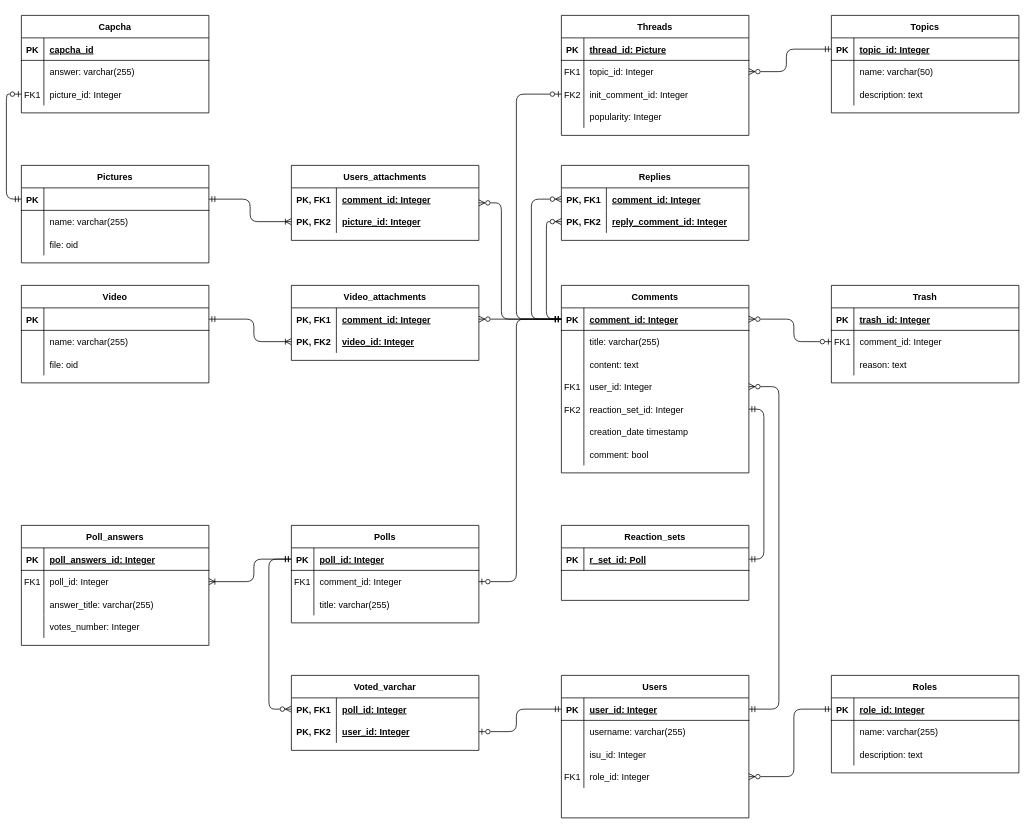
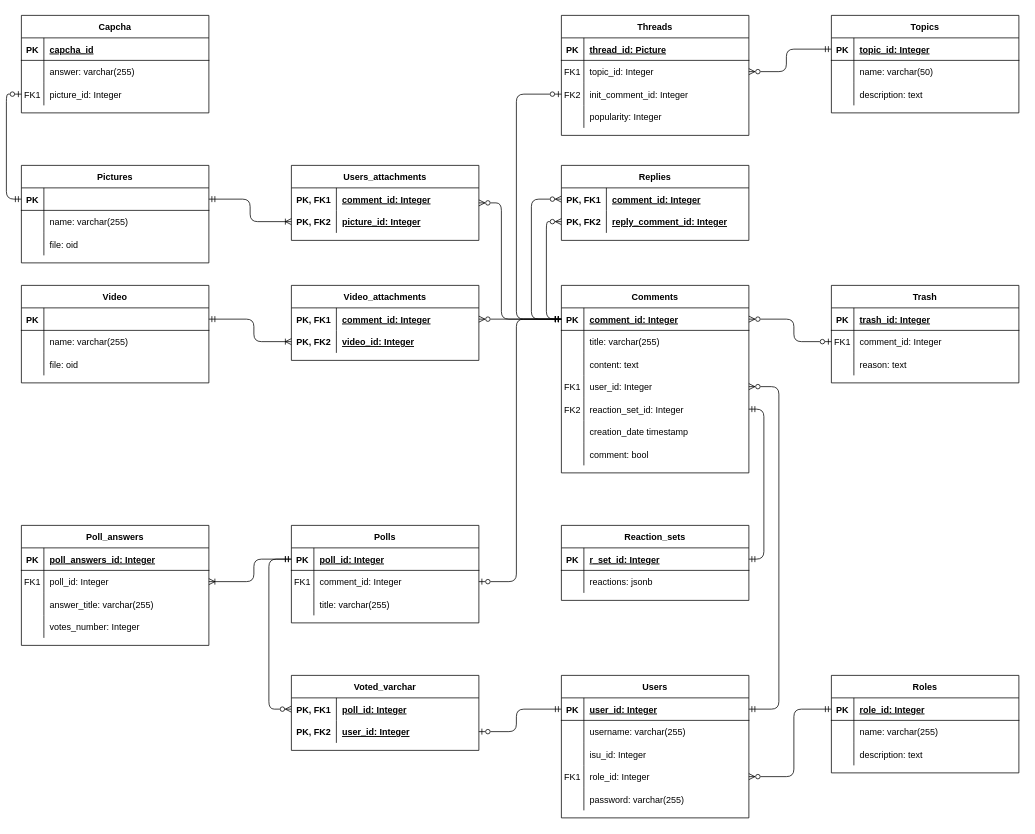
- <mxCell id="68" value="r_set_id: Poll" style="shape=partialRectangle;overflow=hidden;connectable=0;fillColor=none;top=0;left=0;bottom=0;right=0;align=left;spacingLeft=6;fontStyle=5;" parent="66" vertex="1"><mxGeometry x="30" width="220" height="30" as="geometry"><mxRectangle width="220" height="30" as="alternateBounds" /></mxGeometry></mxCell>
+ <mxCell id="68" value="r_set_id: Integer" style="shape=partialRectangle;overflow=hidden;connectable=0;fillColor=none;top=0;left=0;bottom=0;right=0;align=left;spacingLeft=6;fontStyle=5;" parent="66" vertex="1"><mxGeometry x="30" width="220" height="30" as="geometry"><mxRectangle width="220" height="30" as="alternateBounds" /></mxGeometry></mxCell>
+ <mxCell id="71" value="reactions: jsonb" style="shape=partialRectangle;overflow=hidden;connectable=0;fillColor=none;top=0;left=0;bottom=0;right=0;align=left;spacingLeft=6;" parent="69" vertex="1"><mxGeometry x="30" width="220" height="30" as="geometry"><mxRectangle width="220" height="30" as="alternateBounds" /></mxGeometry></mxCell>
+ <mxCell id="158" value="password: varchar(255)" style="shape=partialRectangle;overflow=hidden;connectable=0;fillColor=none;top=0;left=0;bottom=0;right=0;align=left;spacingLeft=6;" parent="156" vertex="1"><mxGeometry x="30" width="220" height="30" as="geometry"><mxRectangle width="220" height="30" as="alternateBounds" /></mxGeometry></mxCell>
